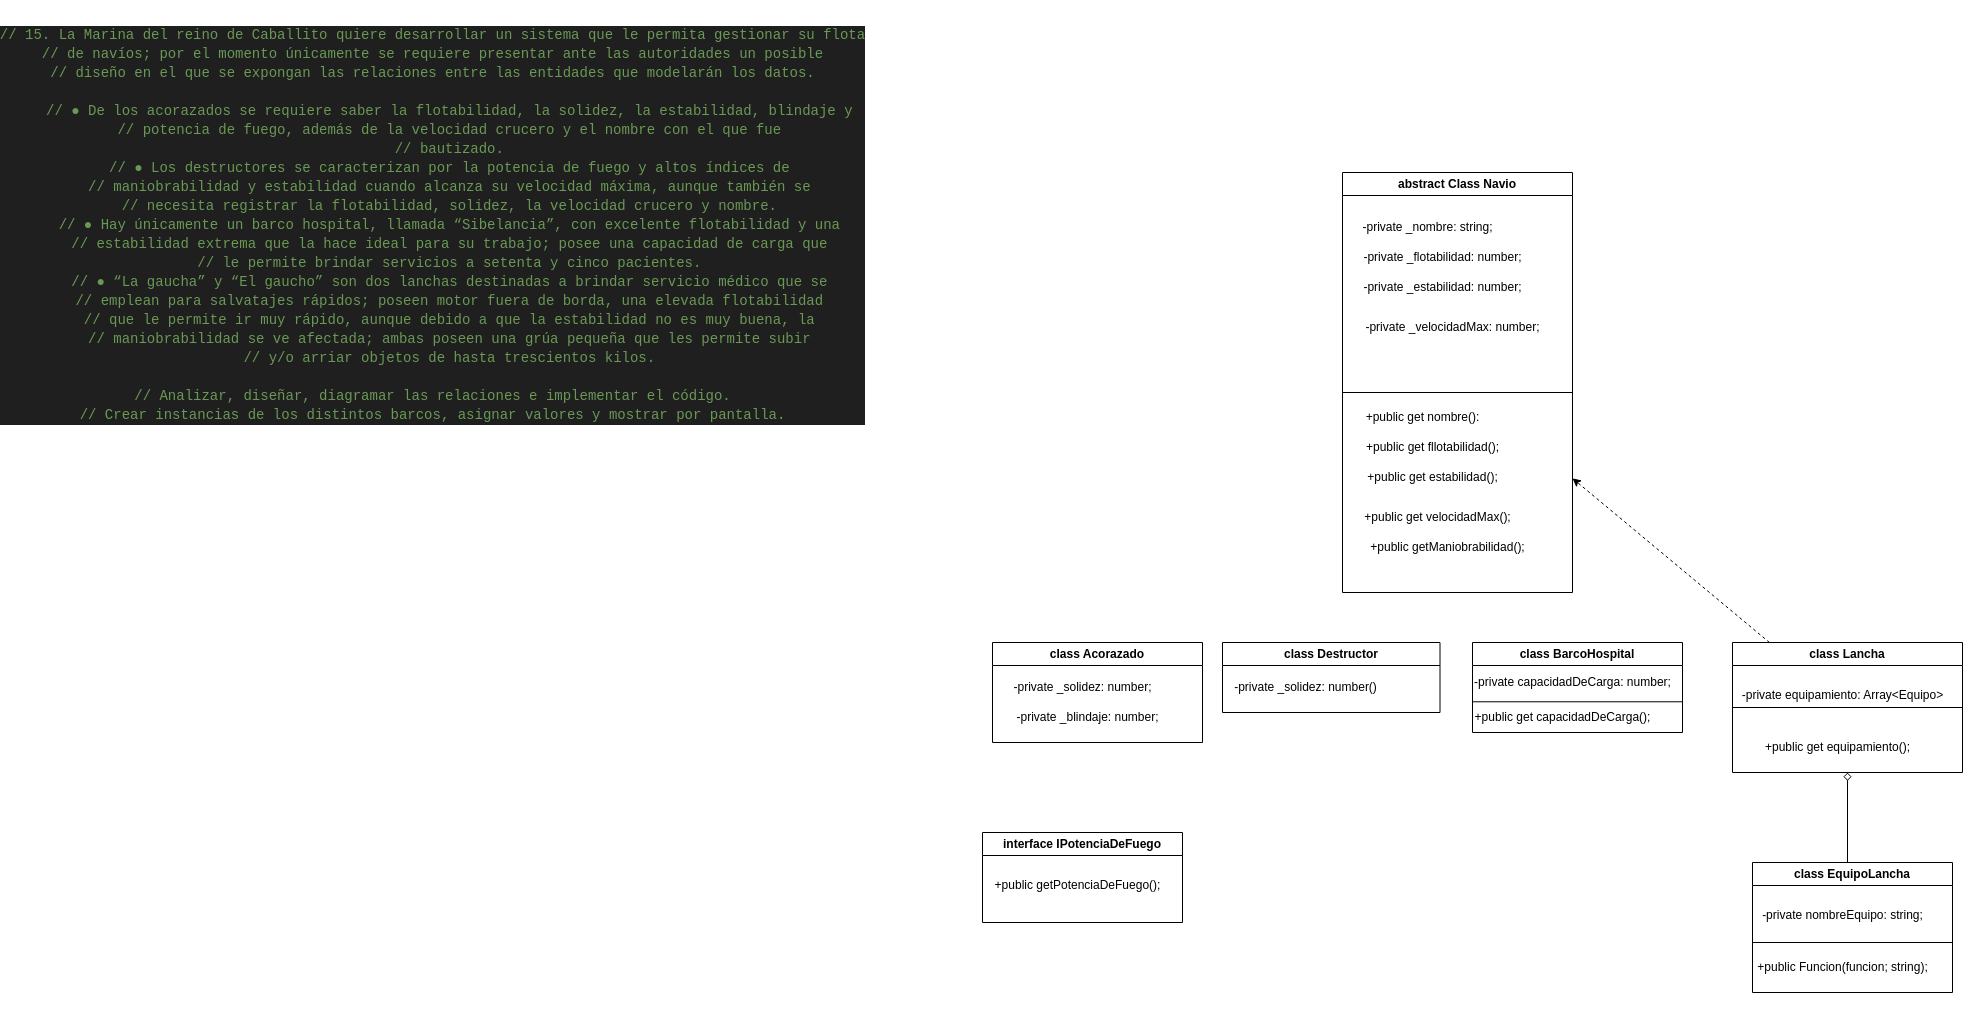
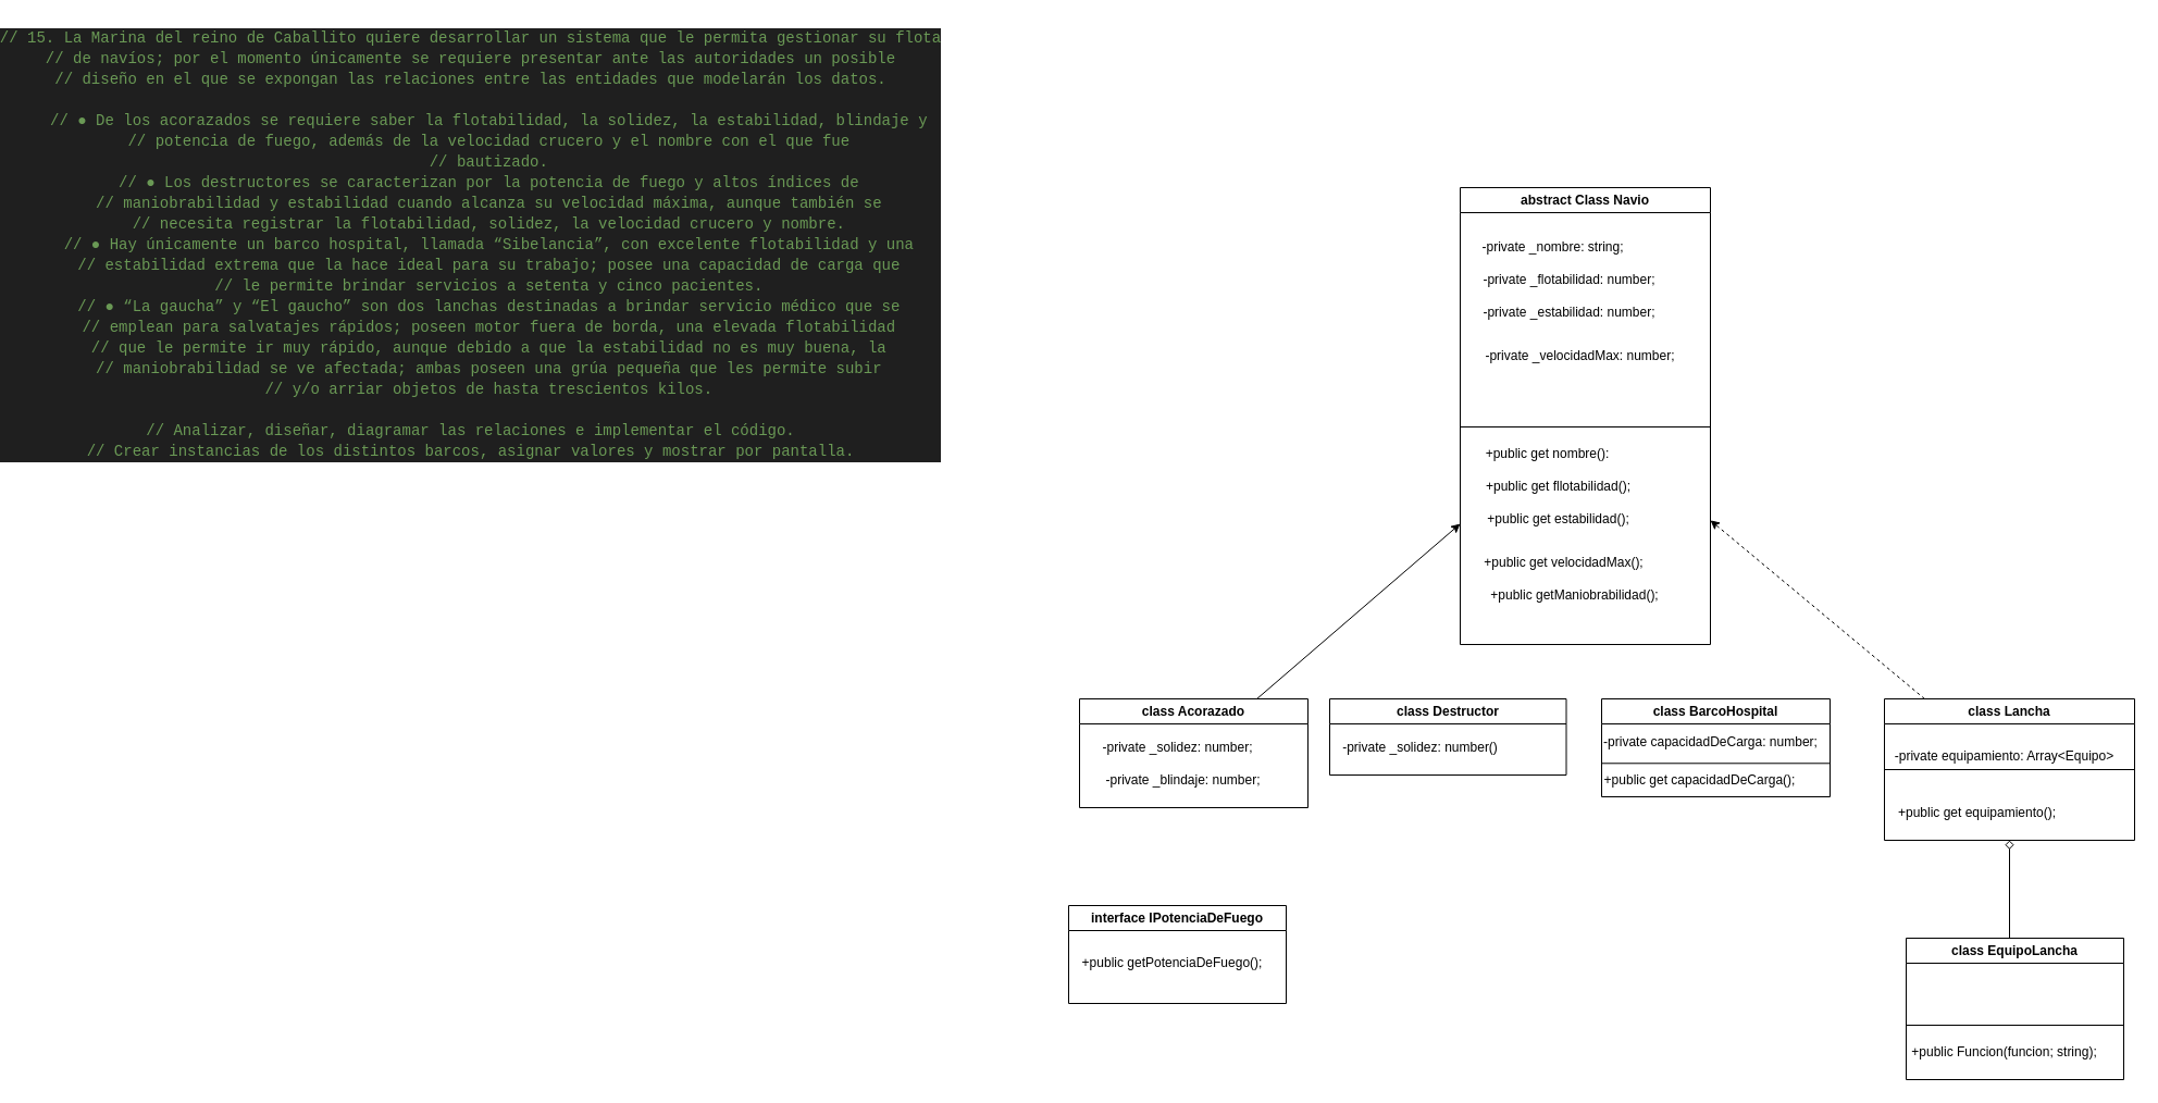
+ <mxCell id="14" style="edgeStyle=none;html=1;" parent="1" source="15" target="3" edge="1"><mxGeometry relative="1" as="geometry" /></mxCell>
- <mxCell id="27" value="+public get equipamiento();" style="text;html=1;align=center;verticalAlign=middle;resizable=0;points=[];autosize=1;strokeColor=none;fillColor=none;" parent="25" vertex="1"><mxGeometry x="20" y="90" width="170" height="30" as="geometry" /></mxCell>
+ <mxCell id="27" value="+public get equipamiento();" style="text;html=1;align=center;verticalAlign=middle;resizable=0;points=[];autosize=1;strokeColor=none;fillColor=none;" parent="25" vertex="1"><mxGeometry y="90" width="170" height="30" as="geometry" /></mxCell>
- <mxCell id="30" value="-private nombreEquipo: string;" style="text;html=1;align=center;verticalAlign=middle;resizable=0;points=[];autosize=1;strokeColor=none;fillColor=none;" parent="29" vertex="1"><mxGeometry y="38" width="180" height="30" as="geometry" /></mxCell>
